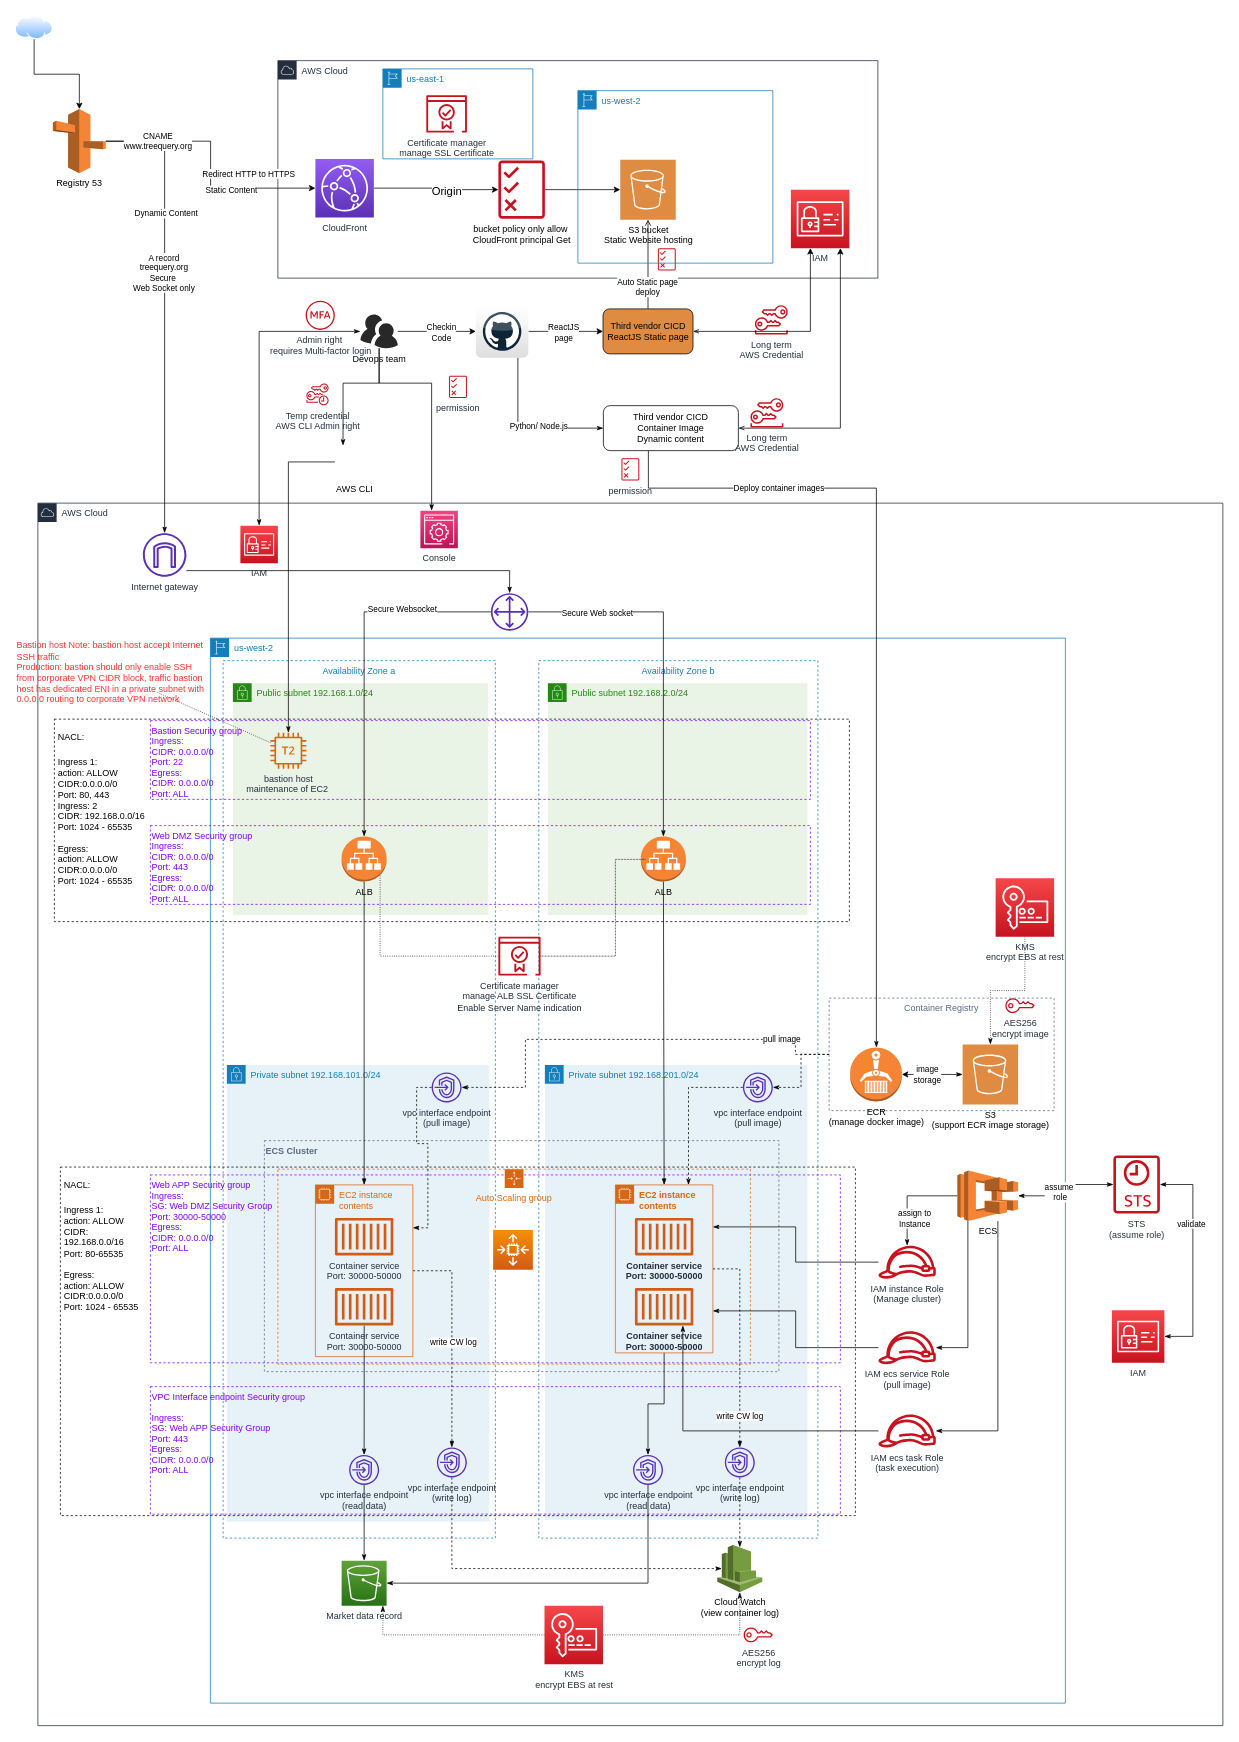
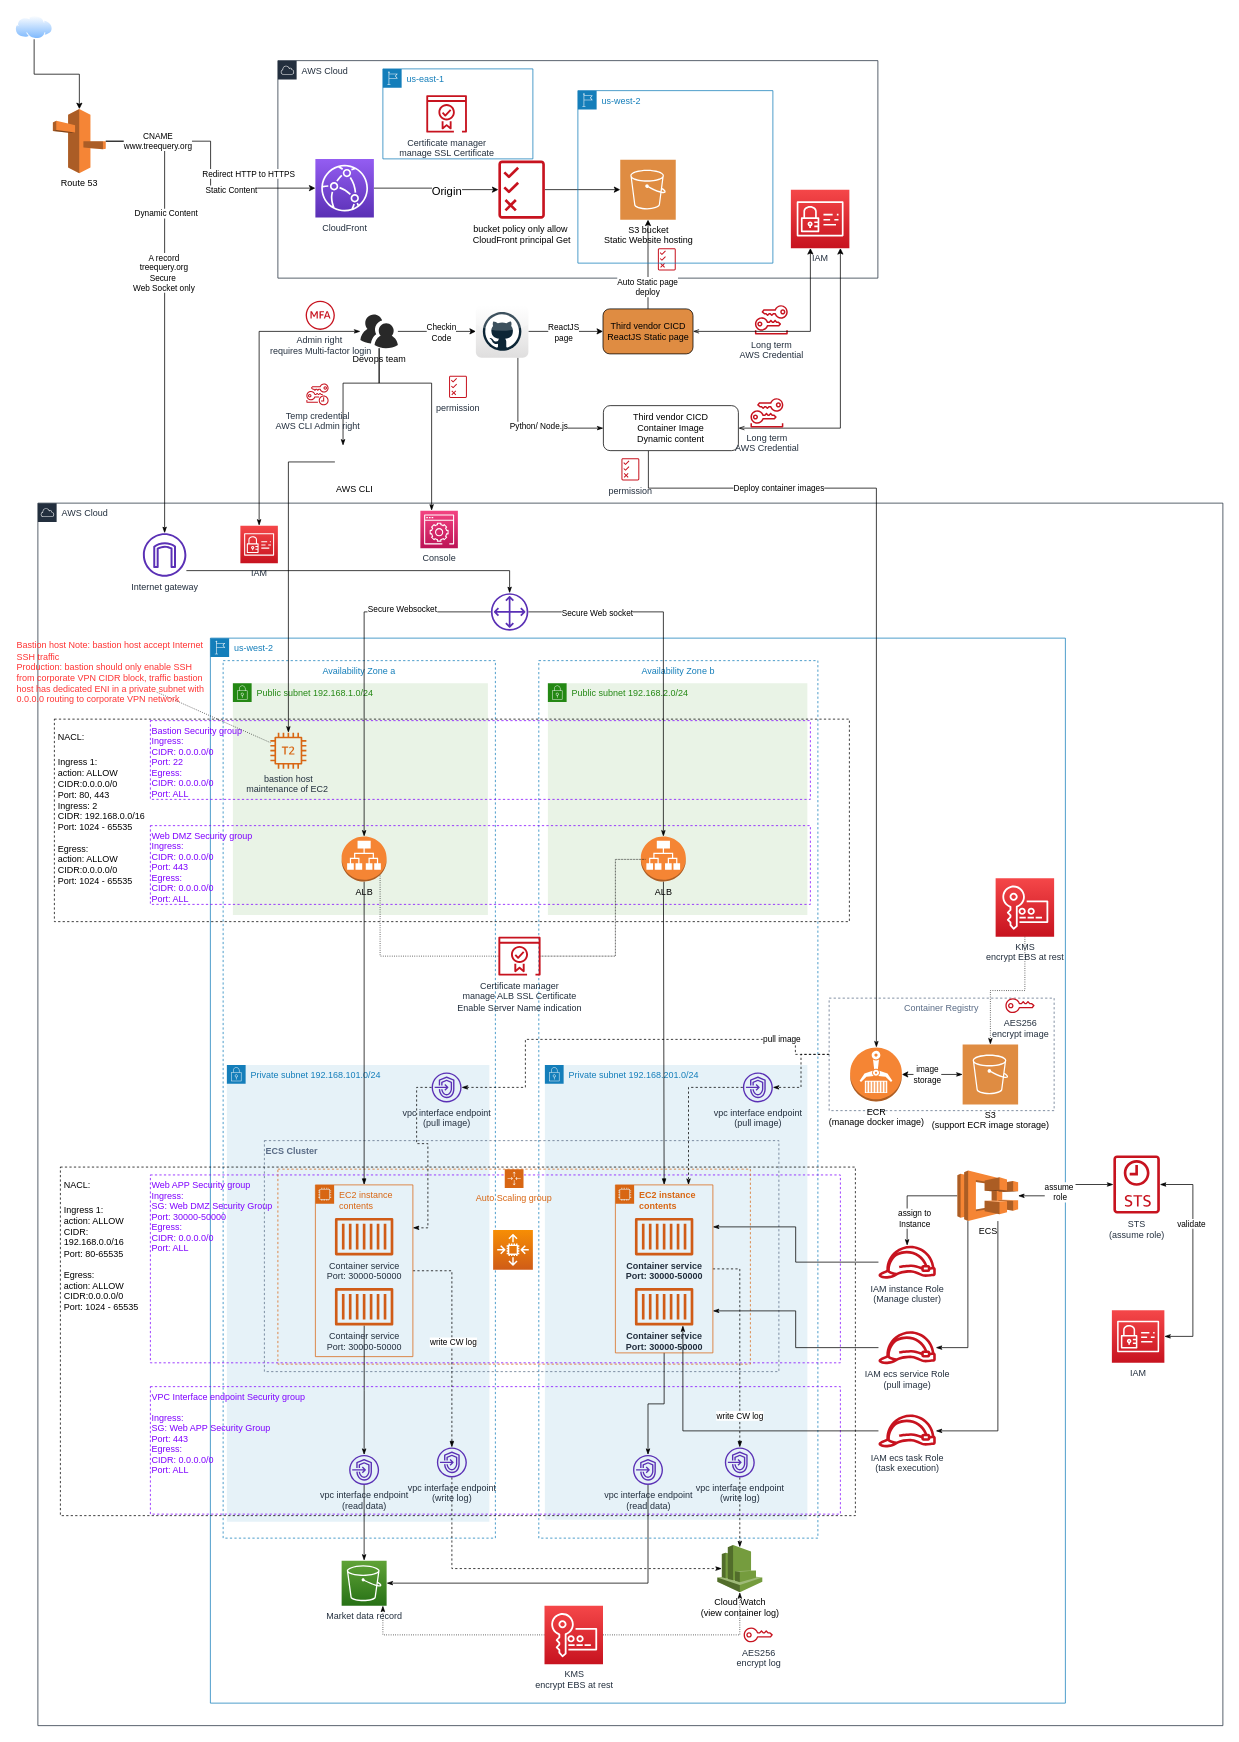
- <mxCell id="30" value="Registry 53" style="outlineConnect=0;dashed=0;verticalLabelPosition=bottom;verticalAlign=top;align=center;html=1;shape=mxgraph.aws3.route_53;fillColor=#F58536;gradientColor=none;strokeColor=#FF8000;" parent="1" vertex="1"><mxGeometry x="70" y="144.66" width="70.5" height="85.5" as="geometry" /></mxCell>
+ <mxCell id="30" value="Route 53" style="outlineConnect=0;dashed=0;verticalLabelPosition=bottom;verticalAlign=top;align=center;html=1;shape=mxgraph.aws3.route_53;fillColor=#F58536;gradientColor=none;strokeColor=#FF8000;" parent="1" vertex="1"><mxGeometry x="70" y="144.66" width="70.5" height="85.5" as="geometry" /></mxCell>
- <mxCell id="51" style="edgeStyle=orthogonalEdgeStyle;rounded=0;orthogonalLoop=1;jettySize=auto;html=1;startArrow=none;startFill=0;endArrow=open;" edge="1" parent="1" source="53" target="38"><mxGeometry relative="1" as="geometry" /></mxCell>
+ <mxCell id="51" style="edgeStyle=orthogonalEdgeStyle;rounded=0;orthogonalLoop=1;jettySize=auto;html=1;startArrow=none;startFill=0;" edge="1" parent="1" source="53" target="38"><mxGeometry relative="1" as="geometry" /></mxCell>
